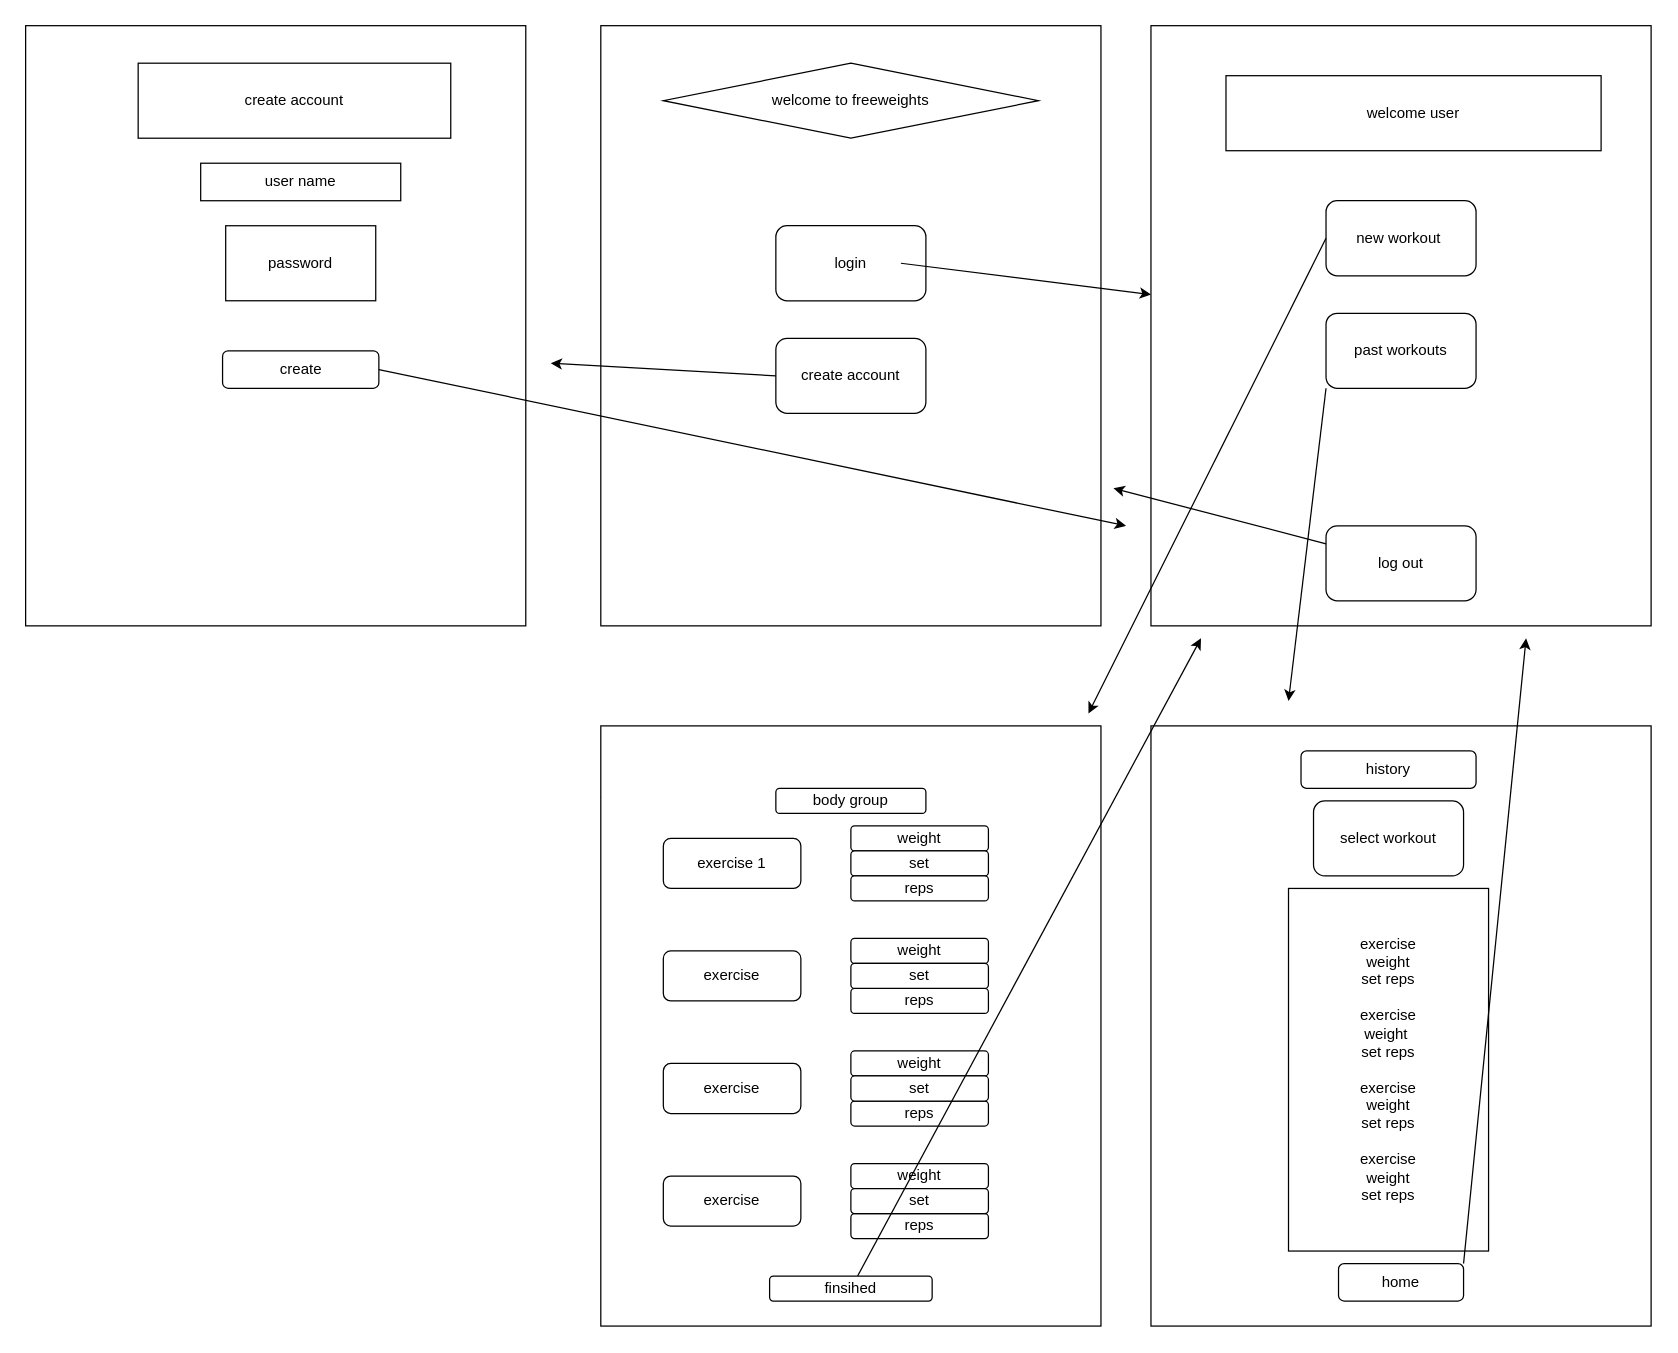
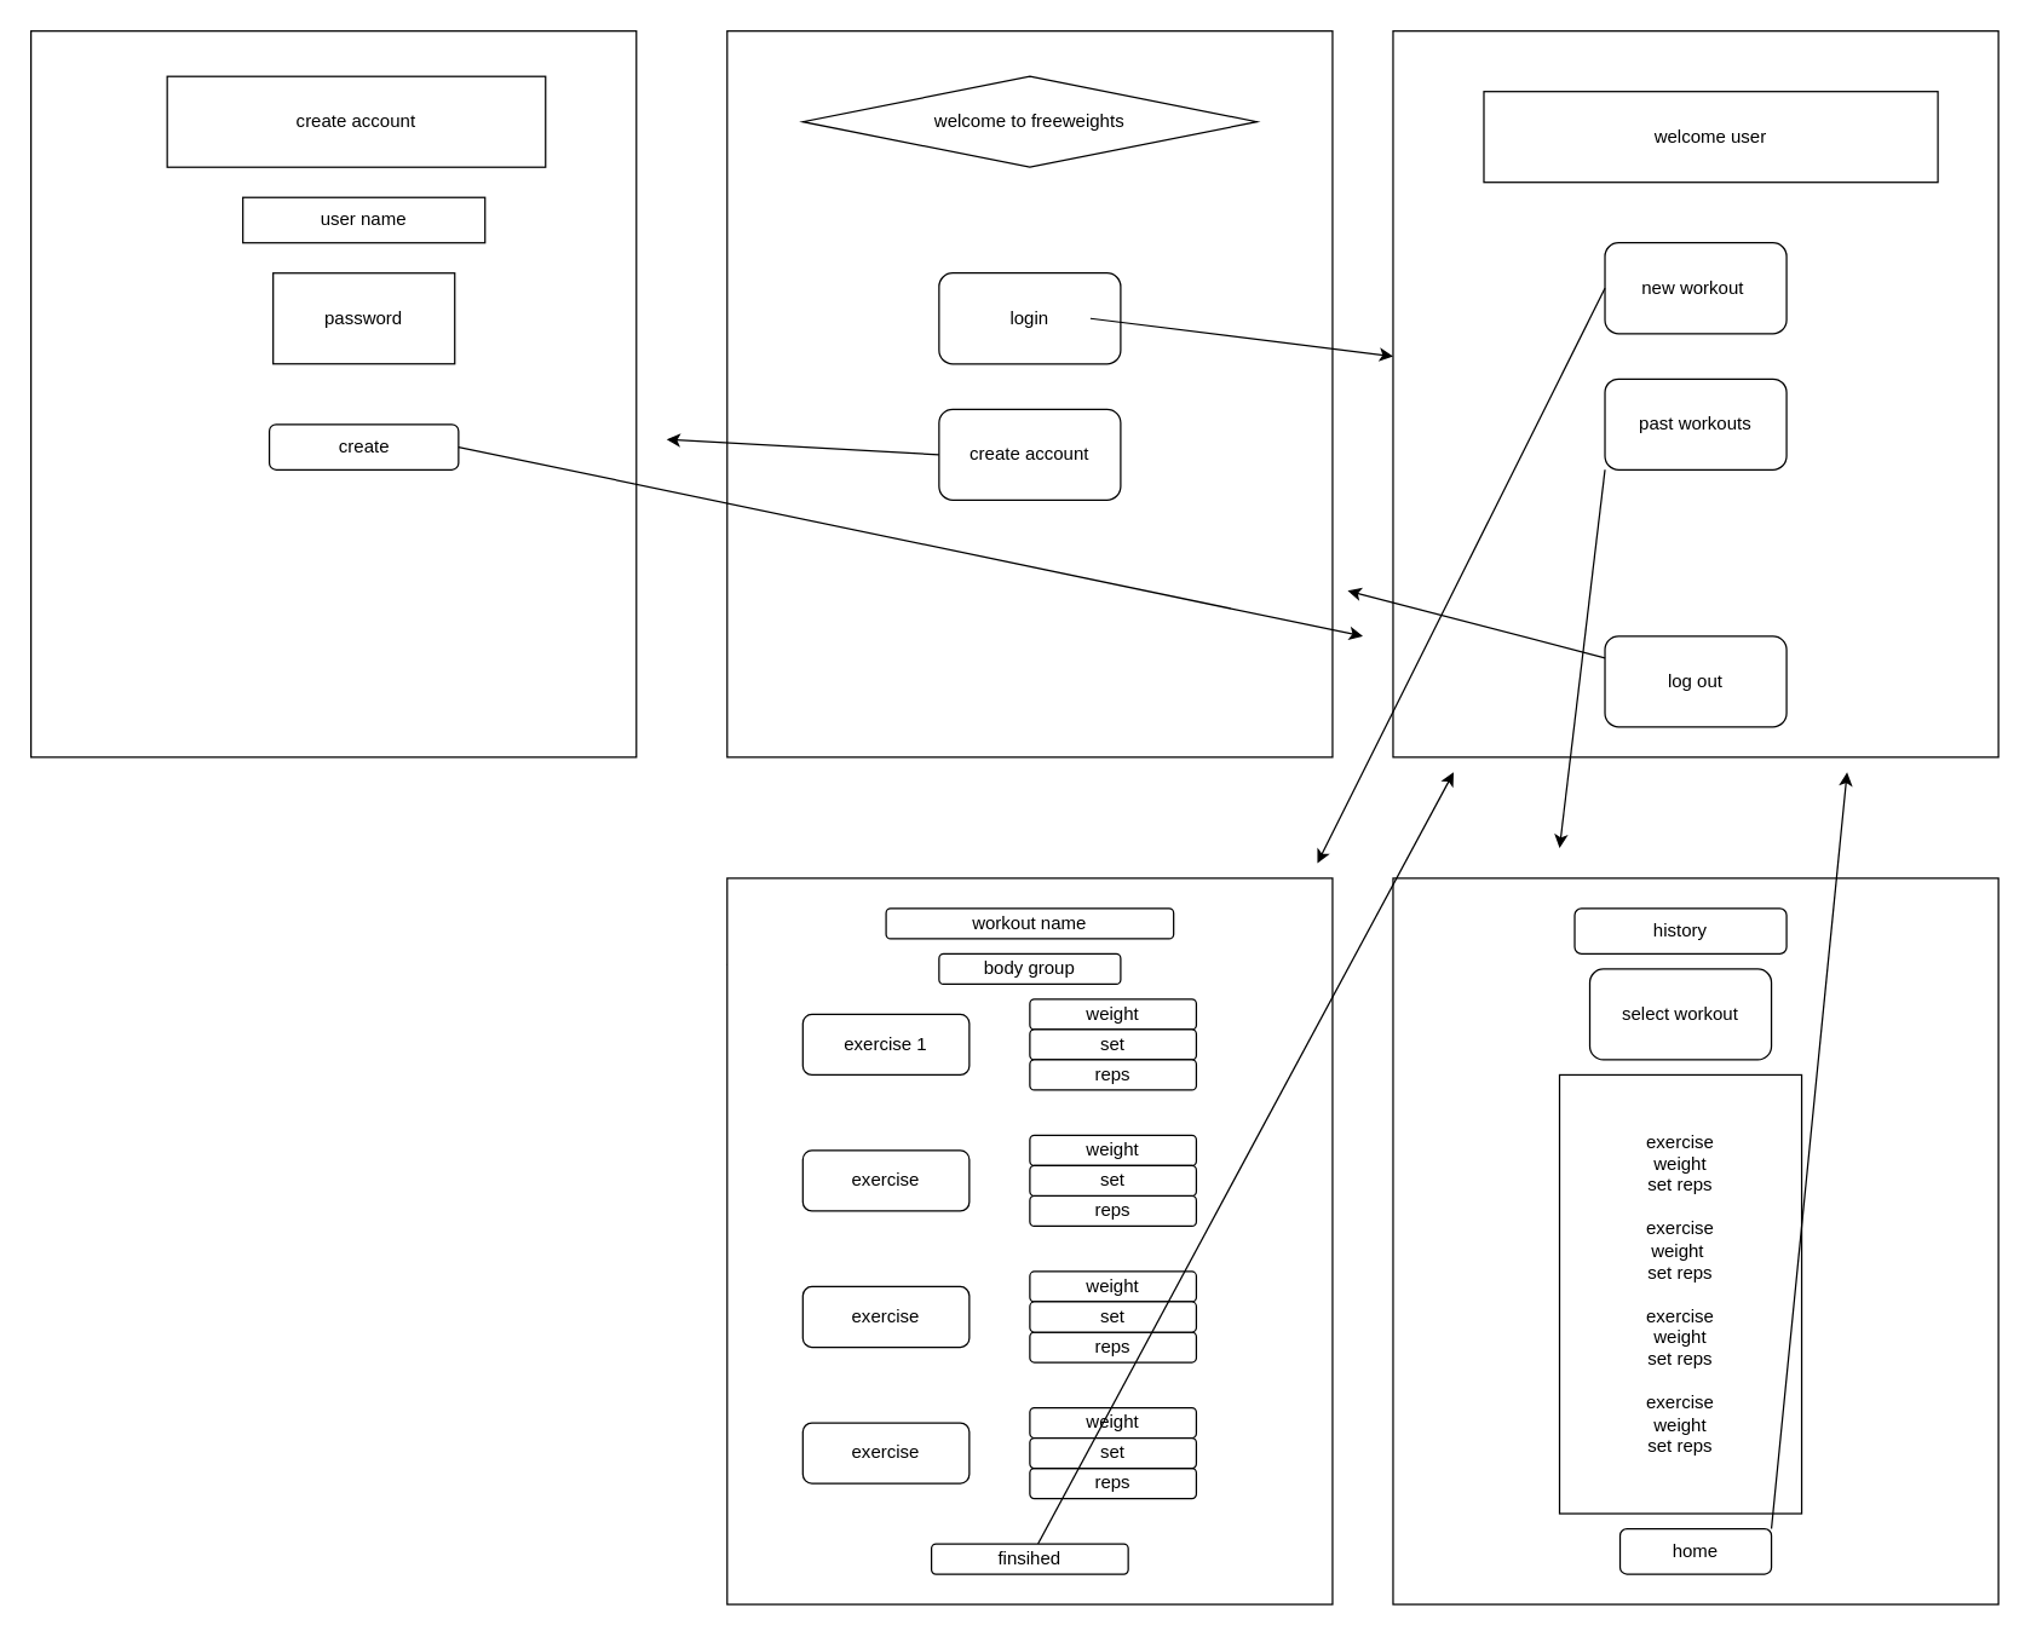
+ <mxCell id="15" value="workout name" style="rounded=1;whiteSpace=wrap;html=1;" parent="1" vertex="1"><mxGeometry x="585" y="600" width="190" height="20" as="geometry" /></mxCell>
